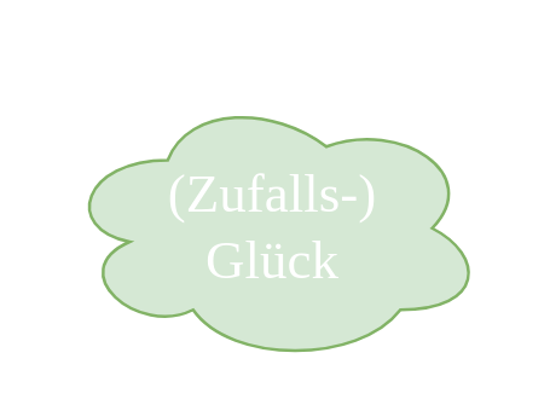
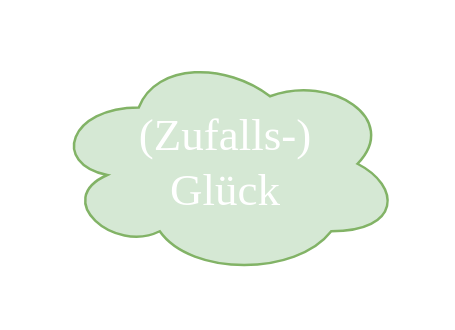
- <mxCell id="2" value="&lt;font style=&quot;font-size: 18px;&quot; face=&quot;Comic Sans MS&quot;&gt;(Zufalls-)&lt;/font&gt;&lt;div&gt;&lt;font style=&quot;font-size: 18px;&quot; face=&quot;Comic Sans MS&quot;&gt;Glück&lt;/font&gt;&lt;/div&gt;" style="ellipse;shape=cloud;whiteSpace=wrap;html=1;fillColor=#d5e8d4;strokeColor=#82b366;fillStyle=solid;fontStyle=0;fontColor=#FFFFFF;" vertex="1" parent="1"><mxGeometry x="20" y="30" width="140" height="90" as="geometry" /></mxCell>
+ <mxCell id="2" value="&lt;font style=&quot;font-size: 18px;&quot; face=&quot;Comic Sans MS&quot;&gt;(Zufalls-)&lt;/font&gt;&lt;div&gt;&lt;font style=&quot;font-size: 18px;&quot; face=&quot;Comic Sans MS&quot;&gt;Glück&lt;/font&gt;&lt;/div&gt;" style="ellipse;shape=cloud;whiteSpace=wrap;html=1;fillColor=#d5e8d4;strokeColor=#82b366;fillStyle=solid;fontStyle=0;fontColor=#FFFFFF;" vertex="1" parent="1"><mxGeometry x="20" y="20" width="140" height="90" as="geometry" /></mxCell>
